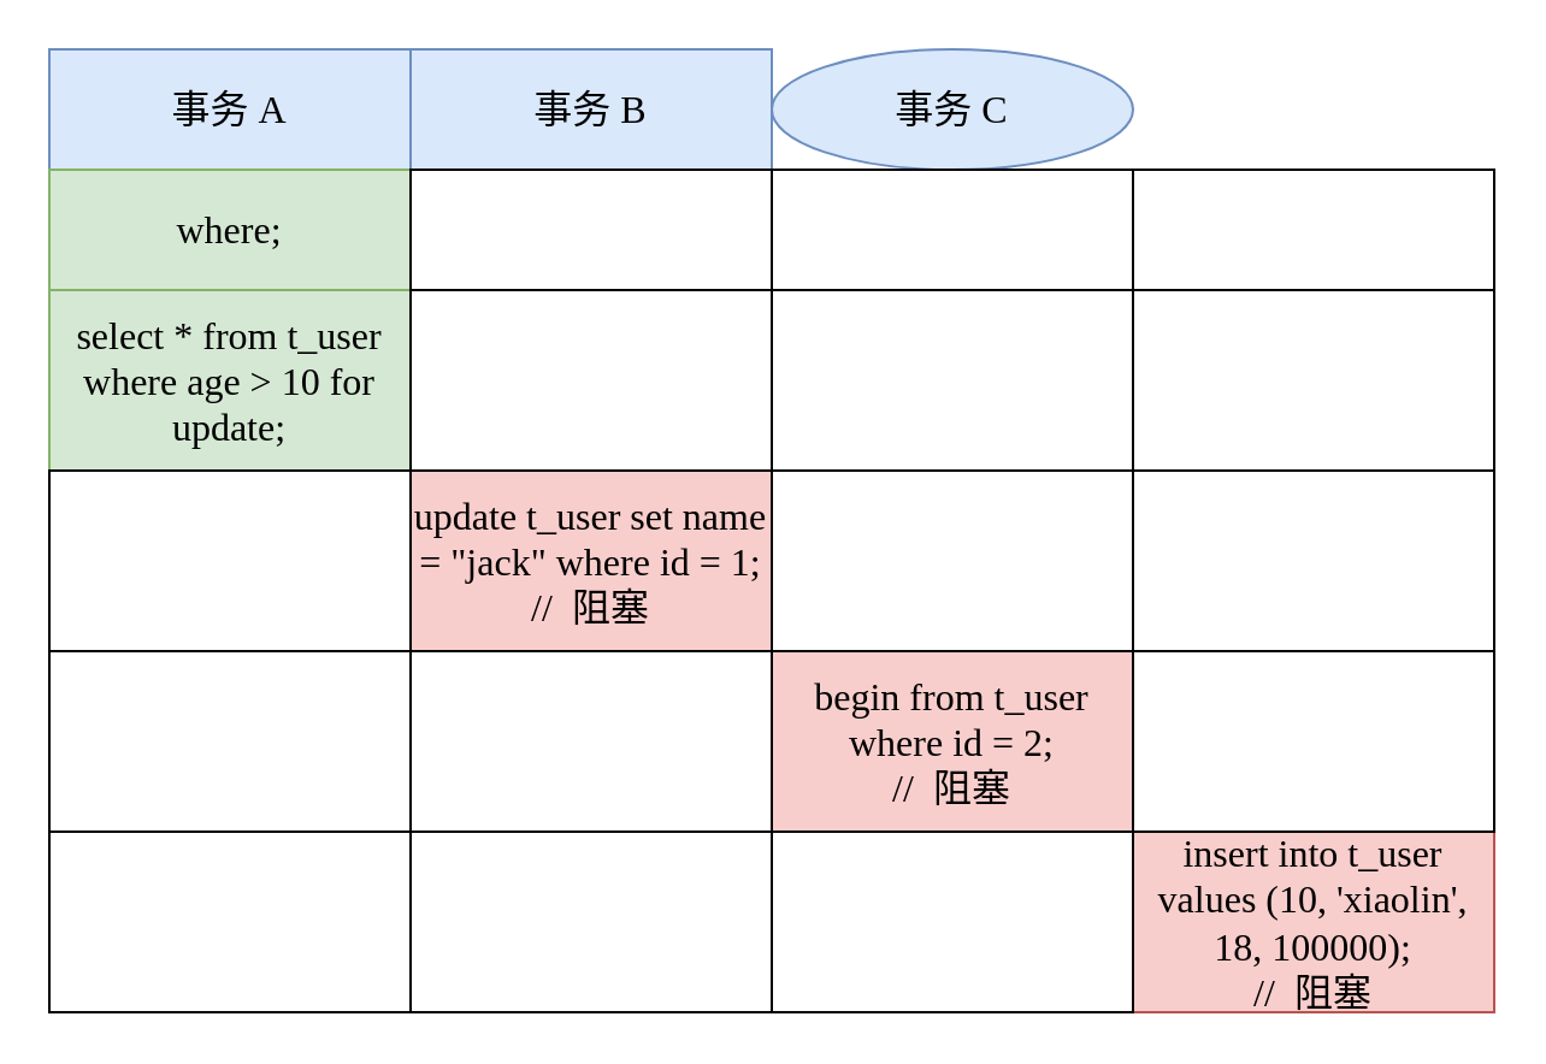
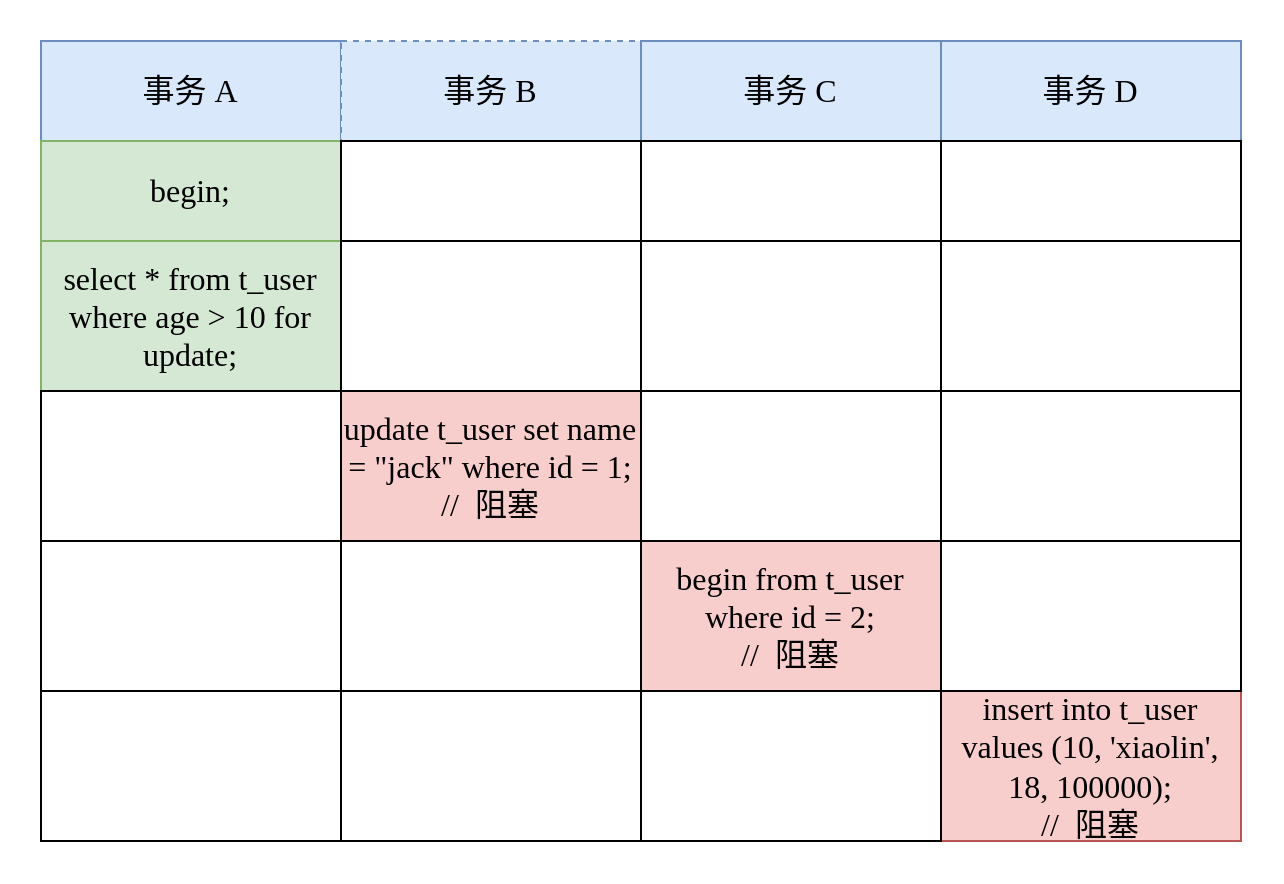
- <mxCell id="4" value="事务 B" style="rounded=0;whiteSpace=wrap;html=1;fontFamily=Times New Roman;fontSize=16;fillColor=#dae8fc;strokeColor=#6c8ebf;" vertex="1" parent="2"><mxGeometry x="150" width="150" height="50" as="geometry" /></mxCell>
+ <mxCell id="4" value="事务 B" style="rounded=0;whiteSpace=wrap;html=1;fontFamily=Times New Roman;fontSize=16;fillColor=#dae8fc;strokeColor=#6c8ebf;dashed=1;" vertex="1" parent="2"><mxGeometry x="150" width="150" height="50" as="geometry" /></mxCell>
- <mxCell id="5" value="事务 C" style="ellipse;whiteSpace=wrap;html=1;fontFamily=Times New Roman;fontSize=16;fillColor=#dae8fc;strokeColor=#6c8ebf;" vertex="1" parent="2"><mxGeometry x="300" width="150" height="50" as="geometry" /></mxCell>
+ <mxCell id="5" value="事务 C" style="rounded=0;whiteSpace=wrap;html=1;fontFamily=Times New Roman;fontSize=16;fillColor=#dae8fc;strokeColor=#6c8ebf;" vertex="1" parent="2"><mxGeometry x="300" width="150" height="50" as="geometry" /></mxCell>
+ <mxCell id="6" value="事务 D" style="rounded=0;whiteSpace=wrap;html=1;fontFamily=Times New Roman;fontSize=16;fillColor=#dae8fc;strokeColor=#6c8ebf;" vertex="1" parent="2"><mxGeometry x="450" width="150" height="50" as="geometry" /></mxCell>
- <mxCell id="7" value="where;" style="rounded=0;whiteSpace=wrap;html=1;fontFamily=Times New Roman;fontSize=16;fillColor=#d5e8d4;strokeColor=#82b366;" vertex="1" parent="2"><mxGeometry y="50" width="150" height="50" as="geometry" /></mxCell>
+ <mxCell id="7" value="begin;" style="rounded=0;whiteSpace=wrap;html=1;fontFamily=Times New Roman;fontSize=16;fillColor=#d5e8d4;strokeColor=#82b366;" vertex="1" parent="2"><mxGeometry y="50" width="150" height="50" as="geometry" /></mxCell>
